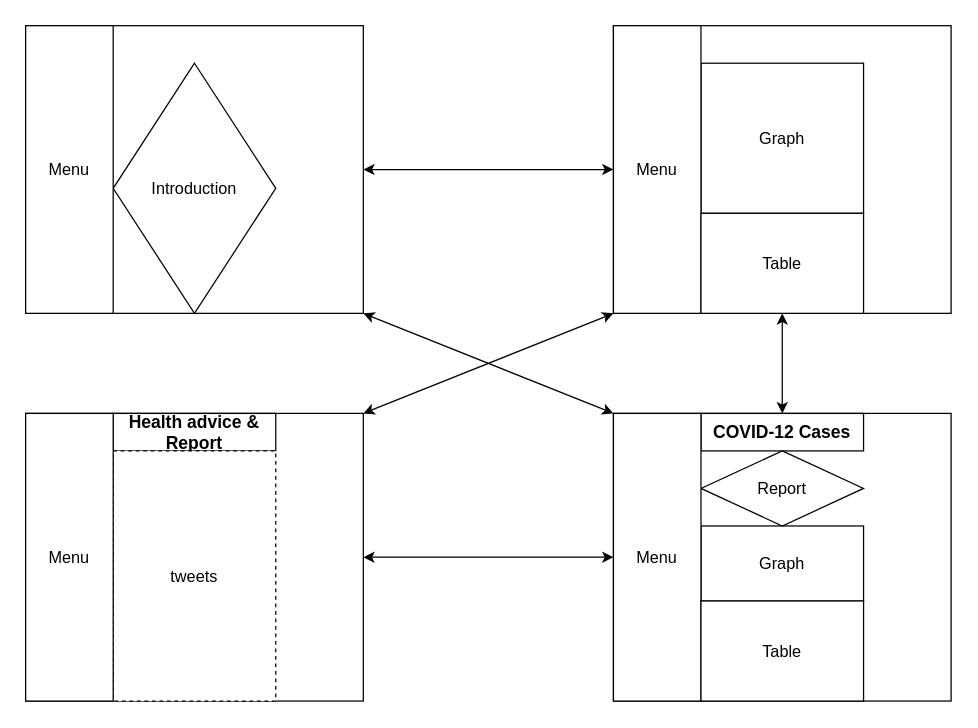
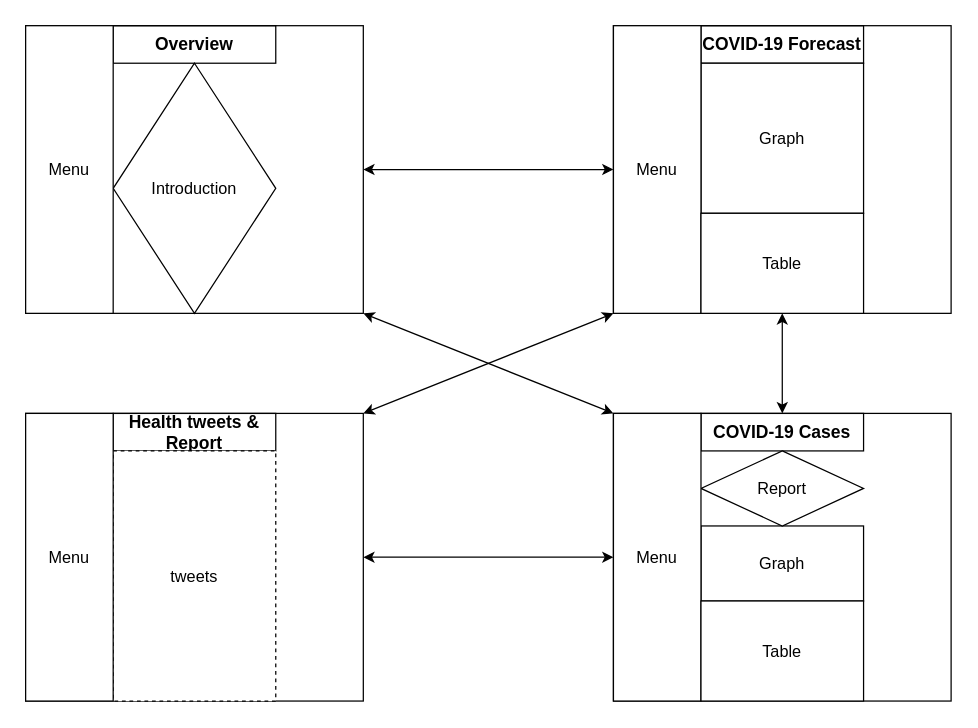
+ <mxCell id="23" value="&lt;span style=&quot;font-size: 14px&quot;&gt;&lt;b&gt;Overview&lt;br&gt;&lt;/b&gt;&lt;/span&gt;" style="text;html=1;fillColor=none;align=center;verticalAlign=middle;whiteSpace=wrap;rounded=0;strokeColor=#000000;" vertex="1" parent="1"><mxGeometry x="90" y="20" width="130" height="30" as="geometry" /></mxCell>
+ <mxCell id="9" value="&lt;b&gt;&lt;font style=&quot;font-size: 14px&quot;&gt;COVID-19 Forecast&lt;/font&gt;&lt;/b&gt;" style="text;html=1;fillColor=none;align=center;verticalAlign=middle;whiteSpace=wrap;rounded=0;strokeColor=#000000;" parent="1" vertex="1"><mxGeometry x="560" y="20" width="130" height="30" as="geometry" /></mxCell>
- <mxCell id="17" value="&lt;b&gt;&lt;font style=&quot;font-size: 14px&quot;&gt;Health advice &amp;amp; Report&lt;/font&gt;&lt;/b&gt;" style="text;html=1;fillColor=none;align=center;verticalAlign=middle;whiteSpace=wrap;rounded=0;strokeColor=#000000;" parent="1" vertex="1"><mxGeometry x="90" y="330" width="130" height="30" as="geometry" /></mxCell>
+ <mxCell id="17" value="&lt;b&gt;&lt;font style=&quot;font-size: 14px&quot;&gt;Health tweets &amp;amp; Report&lt;/font&gt;&lt;/b&gt;" style="text;html=1;fillColor=none;align=center;verticalAlign=middle;whiteSpace=wrap;rounded=0;strokeColor=#000000;" parent="1" vertex="1"><mxGeometry x="90" y="330" width="130" height="30" as="geometry" /></mxCell>
- <mxCell id="3" value="&lt;b&gt;&lt;font style=&quot;font-size: 14px&quot;&gt;COVID-12 Cases&lt;/font&gt;&lt;/b&gt;" style="text;html=1;fillColor=none;align=center;verticalAlign=middle;whiteSpace=wrap;rounded=0;strokeColor=#000000;" parent="1" vertex="1"><mxGeometry x="560" y="330" width="130" height="30" as="geometry" /></mxCell>
+ <mxCell id="3" value="&lt;b&gt;&lt;font style=&quot;font-size: 14px&quot;&gt;COVID-19 Cases&lt;/font&gt;&lt;/b&gt;" style="text;html=1;fillColor=none;align=center;verticalAlign=middle;whiteSpace=wrap;rounded=0;strokeColor=#000000;" parent="1" vertex="1"><mxGeometry x="560" y="330" width="130" height="30" as="geometry" /></mxCell>
